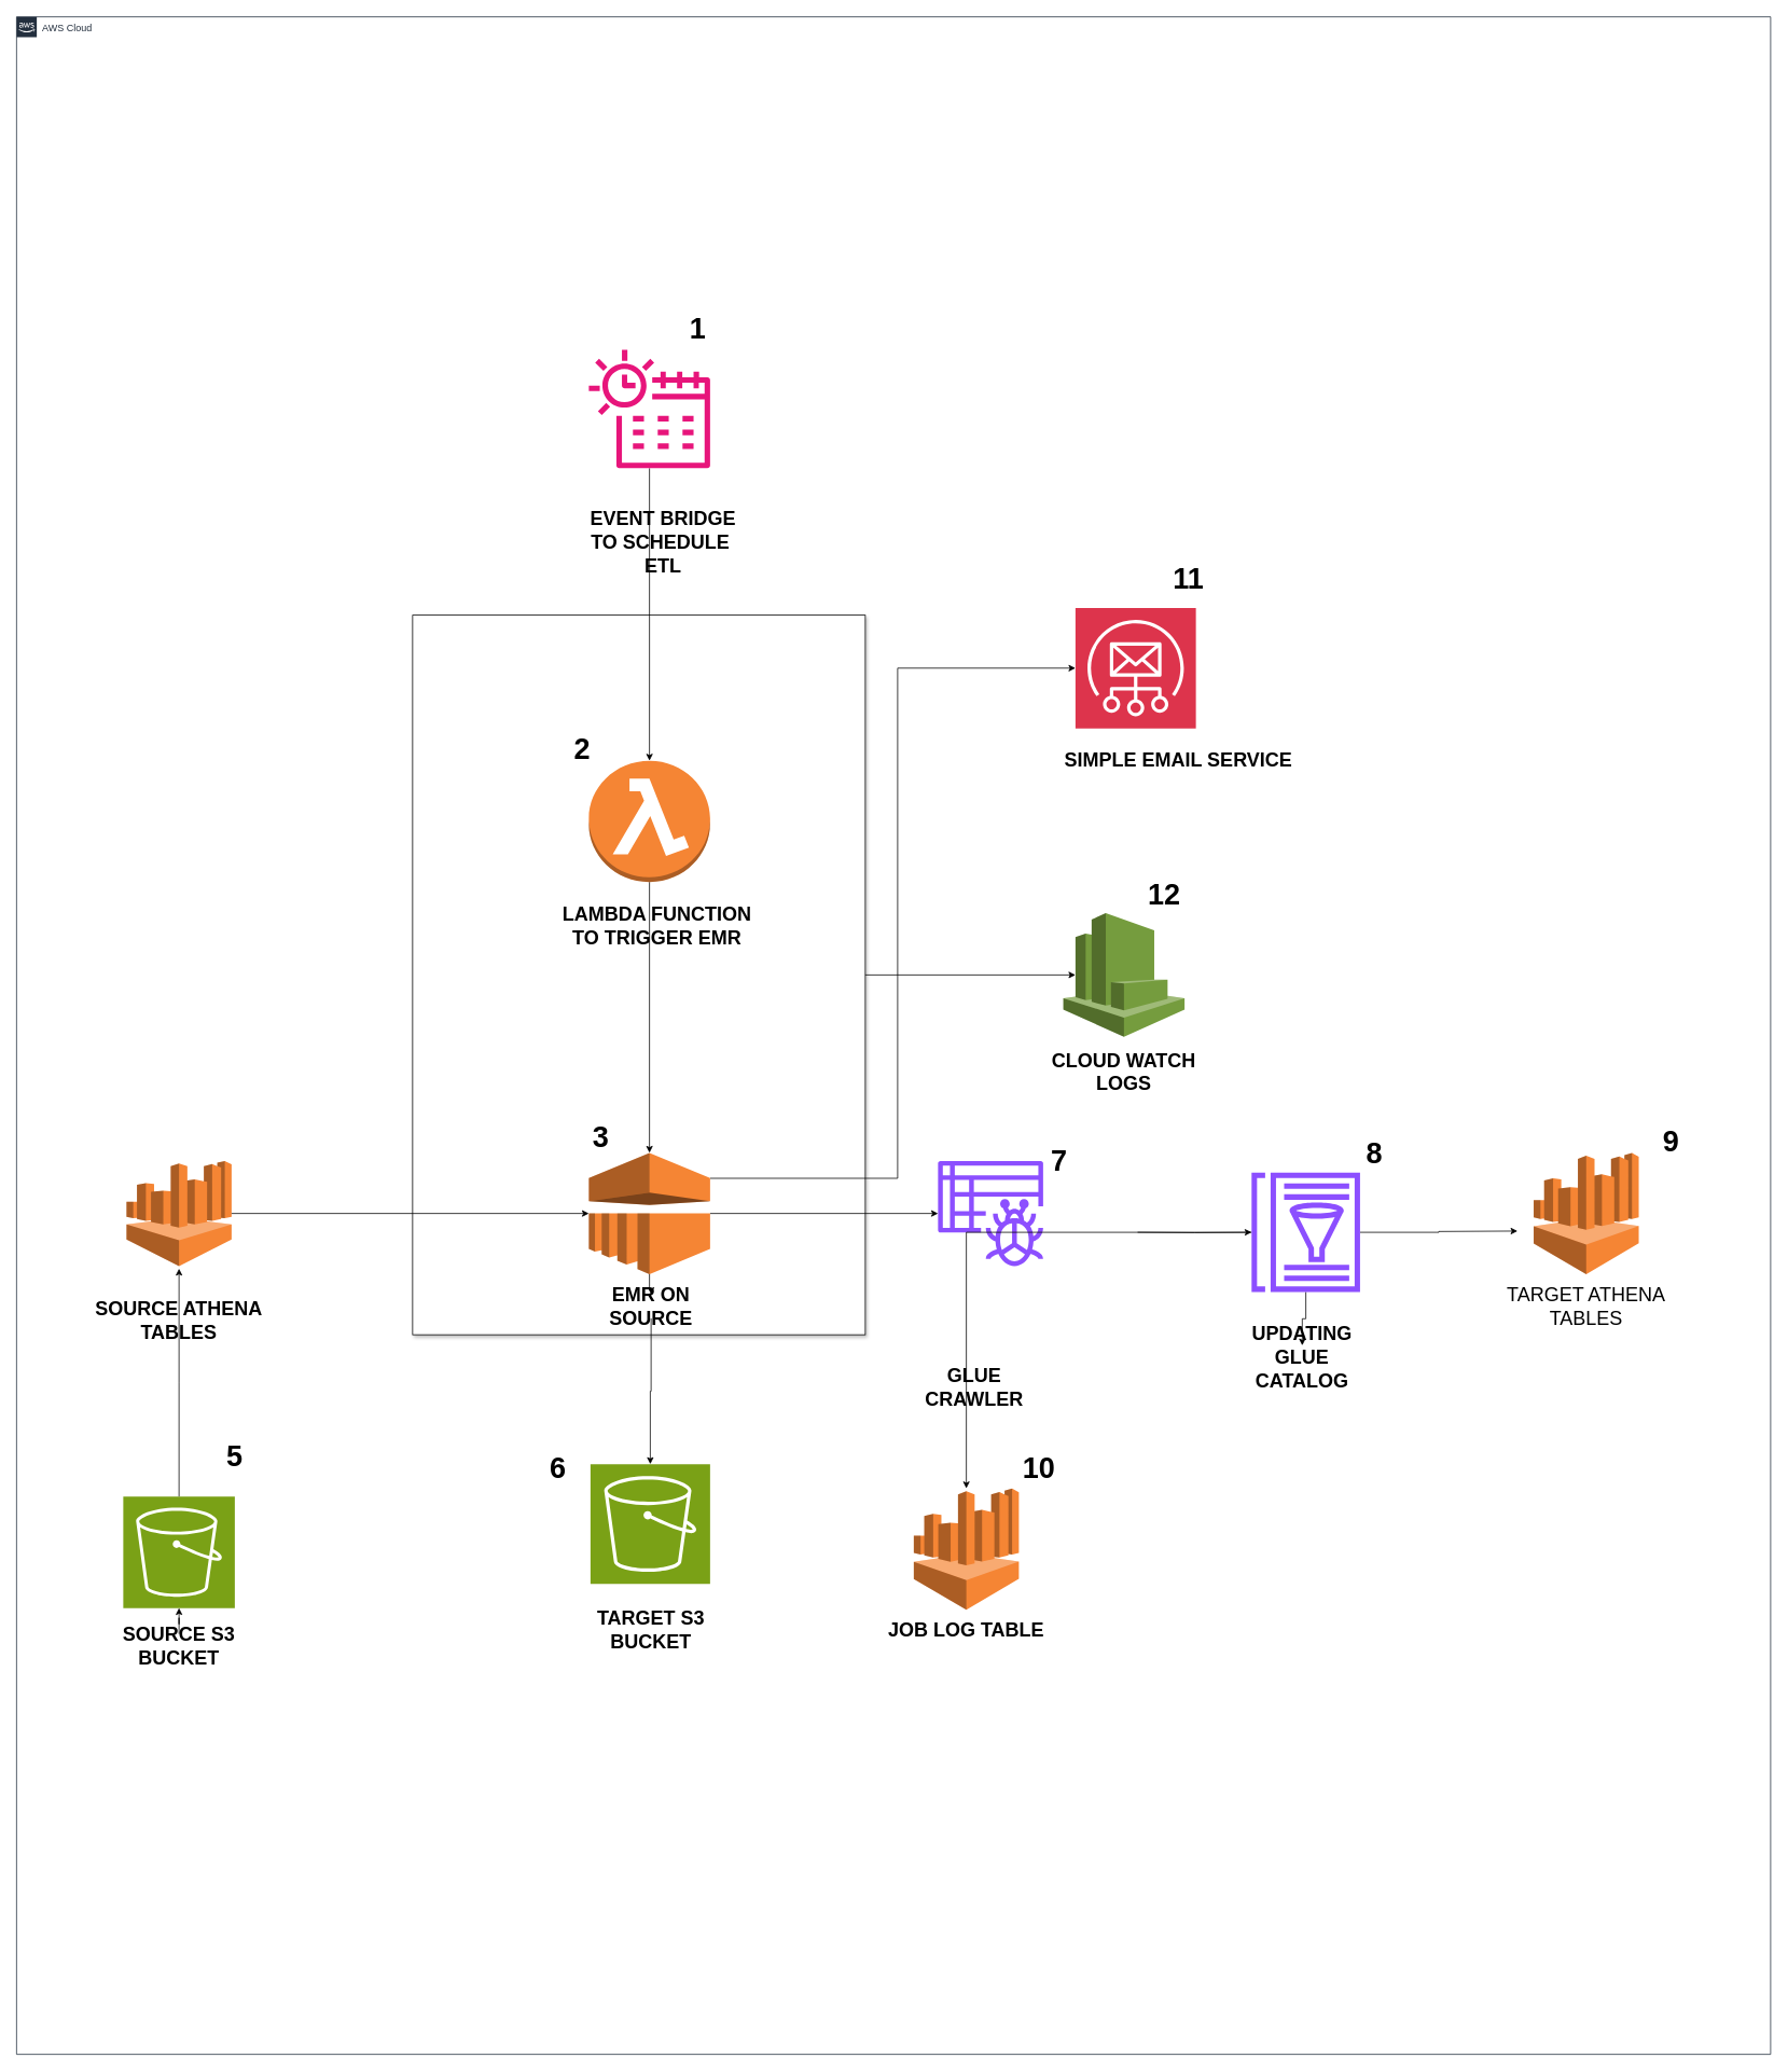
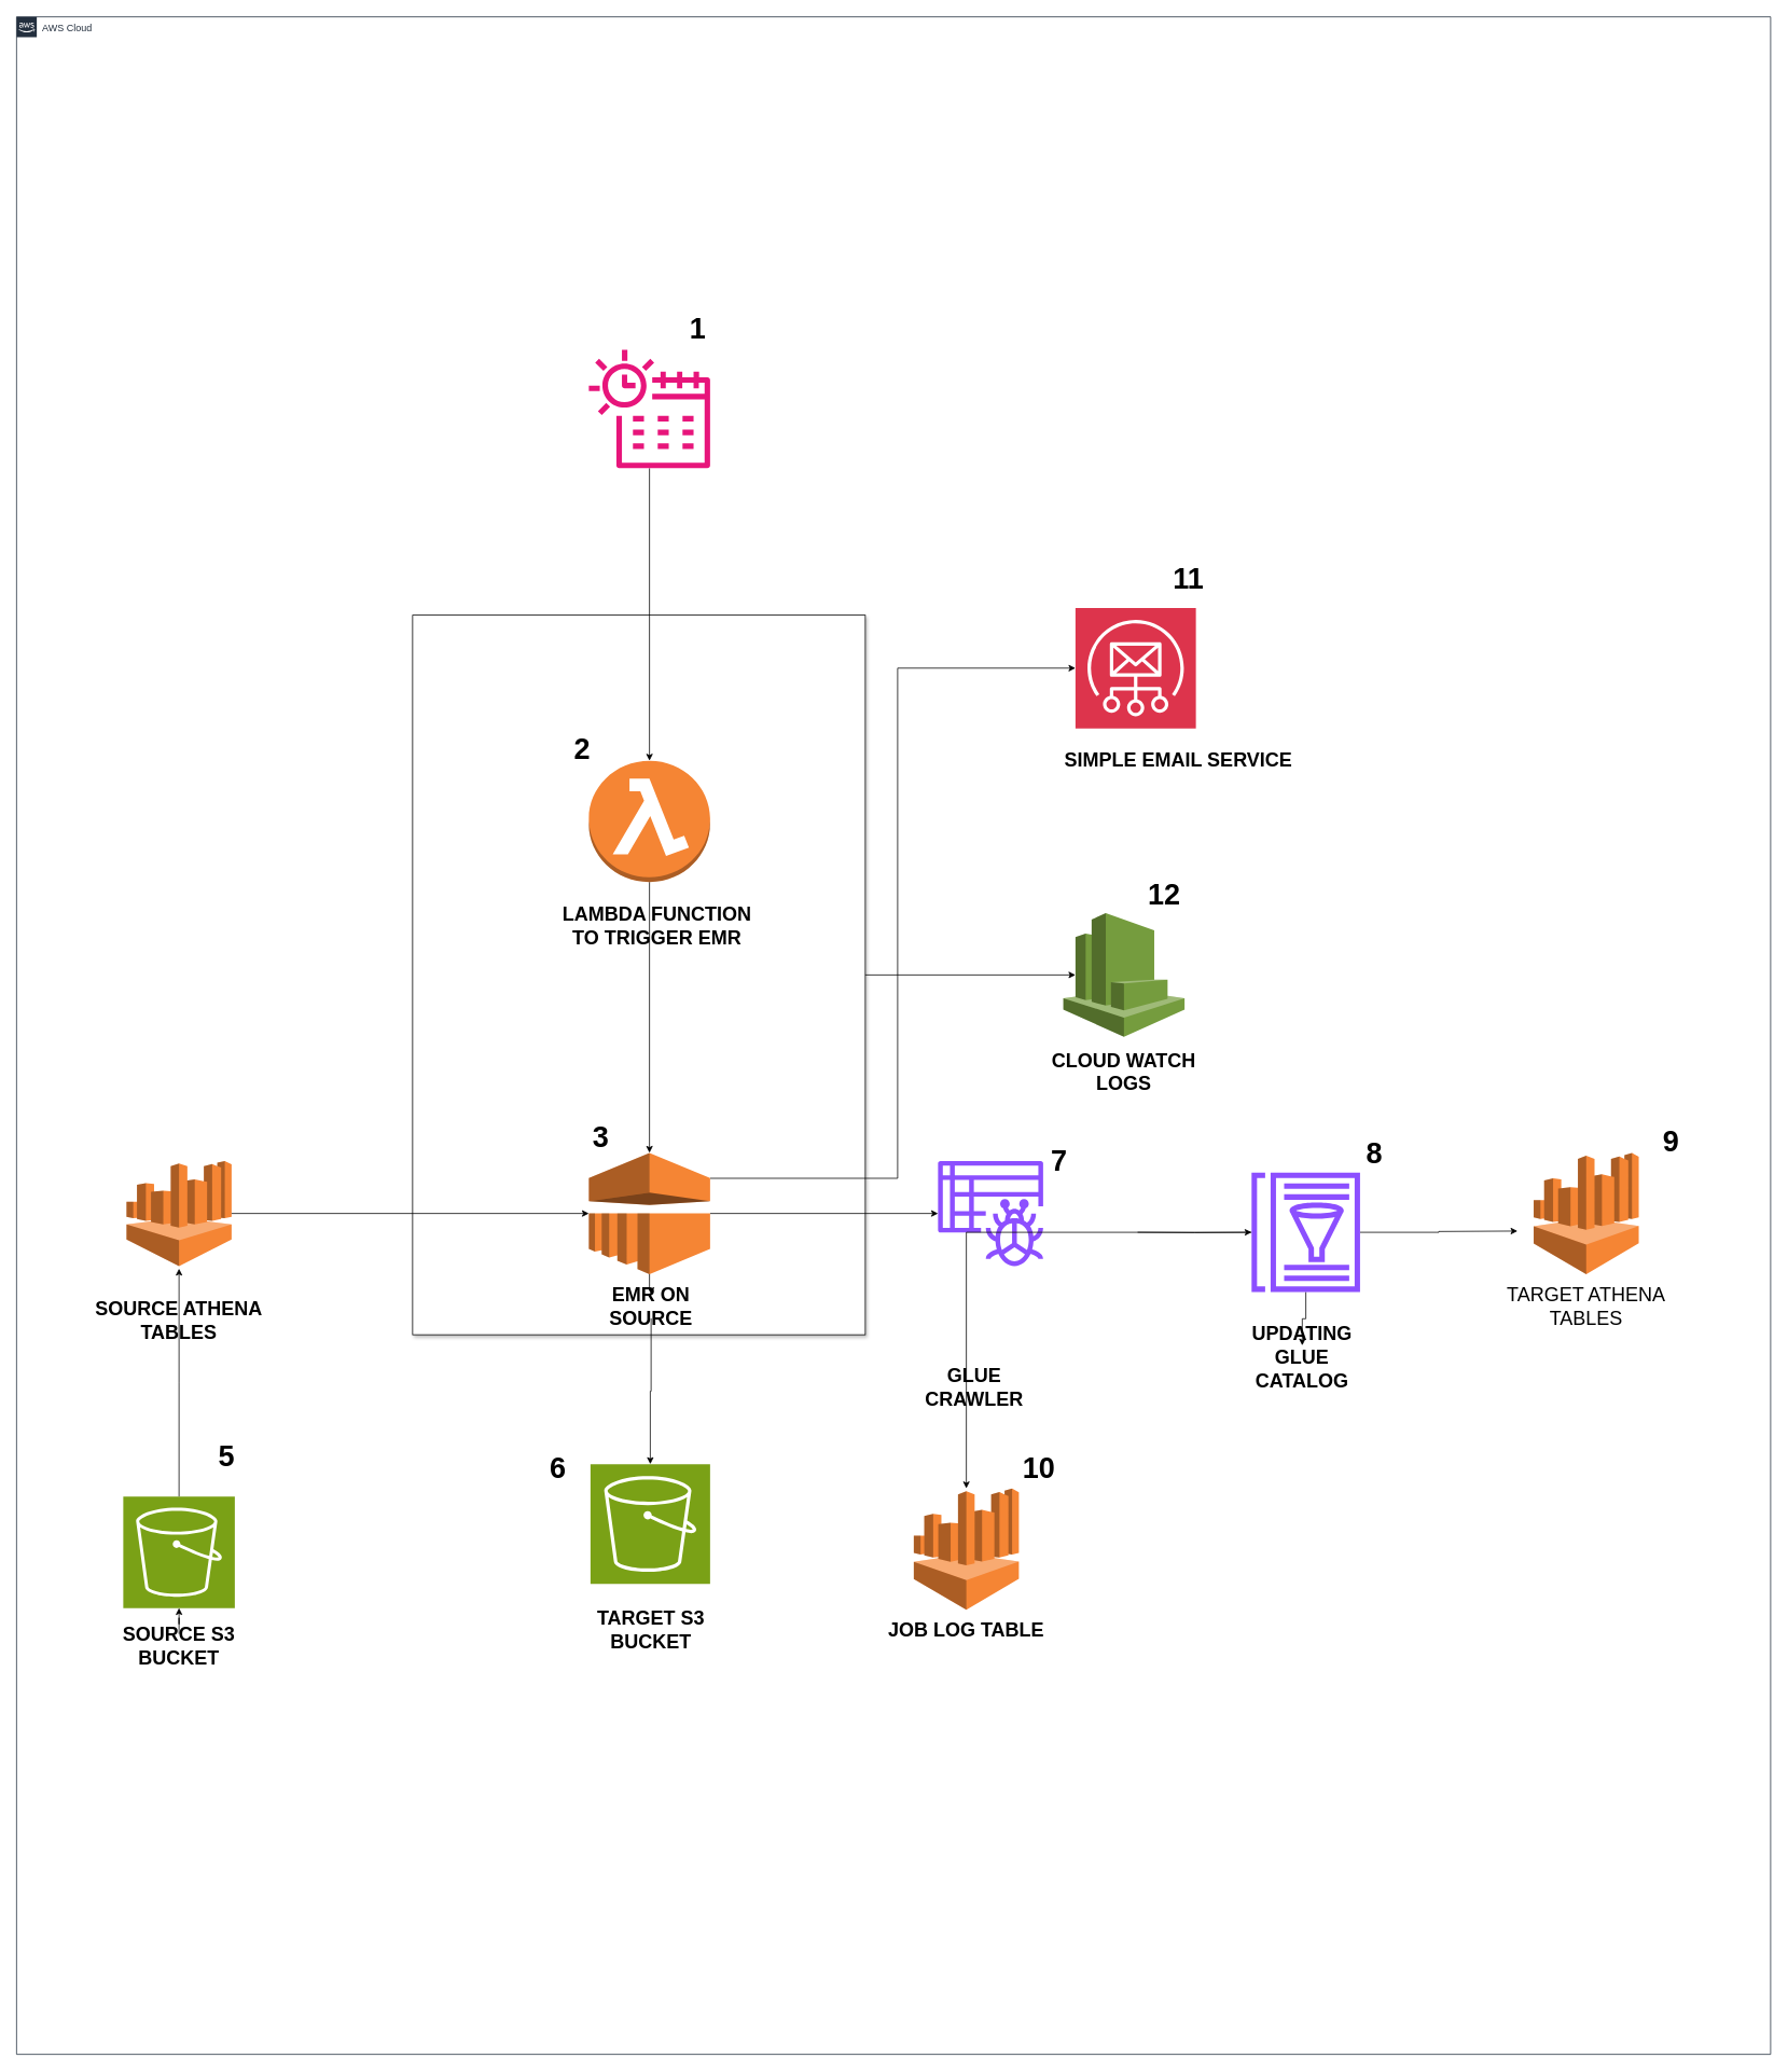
- <mxCell id="51" value="&lt;font style=&quot;font-size: 24px;&quot;&gt;&lt;b&gt;EVENT BRIDGE TO SCHEDULE&amp;nbsp; ETL&lt;/b&gt;&lt;/font&gt;" style="text;strokeColor=none;align=center;fillColor=none;html=1;verticalAlign=middle;whiteSpace=wrap;rounded=0;" parent="1" vertex="1"><mxGeometry x="720" y="610" width="200" height="120" as="geometry" /></mxCell>
- <mxCell id="43" value="&lt;font style=&quot;font-size: 36px;&quot;&gt;&lt;b&gt;5&lt;/b&gt;&lt;/font&gt;" style="text;strokeColor=none;align=center;fillColor=none;html=1;verticalAlign=middle;whiteSpace=wrap;rounded=0;" parent="1" vertex="1"><mxGeometry x="260" y="1785" width="60" height="30" as="geometry" /></mxCell>
+ <mxCell id="43" value="&lt;font style=&quot;font-size: 36px;&quot;&gt;&lt;b&gt;5&lt;/b&gt;&lt;/font&gt;" style="text;strokeColor=none;align=center;fillColor=none;html=1;verticalAlign=middle;whiteSpace=wrap;rounded=0;" parent="1" vertex="1"><mxGeometry x="250" y="1785" width="60" height="30" as="geometry" /></mxCell>
